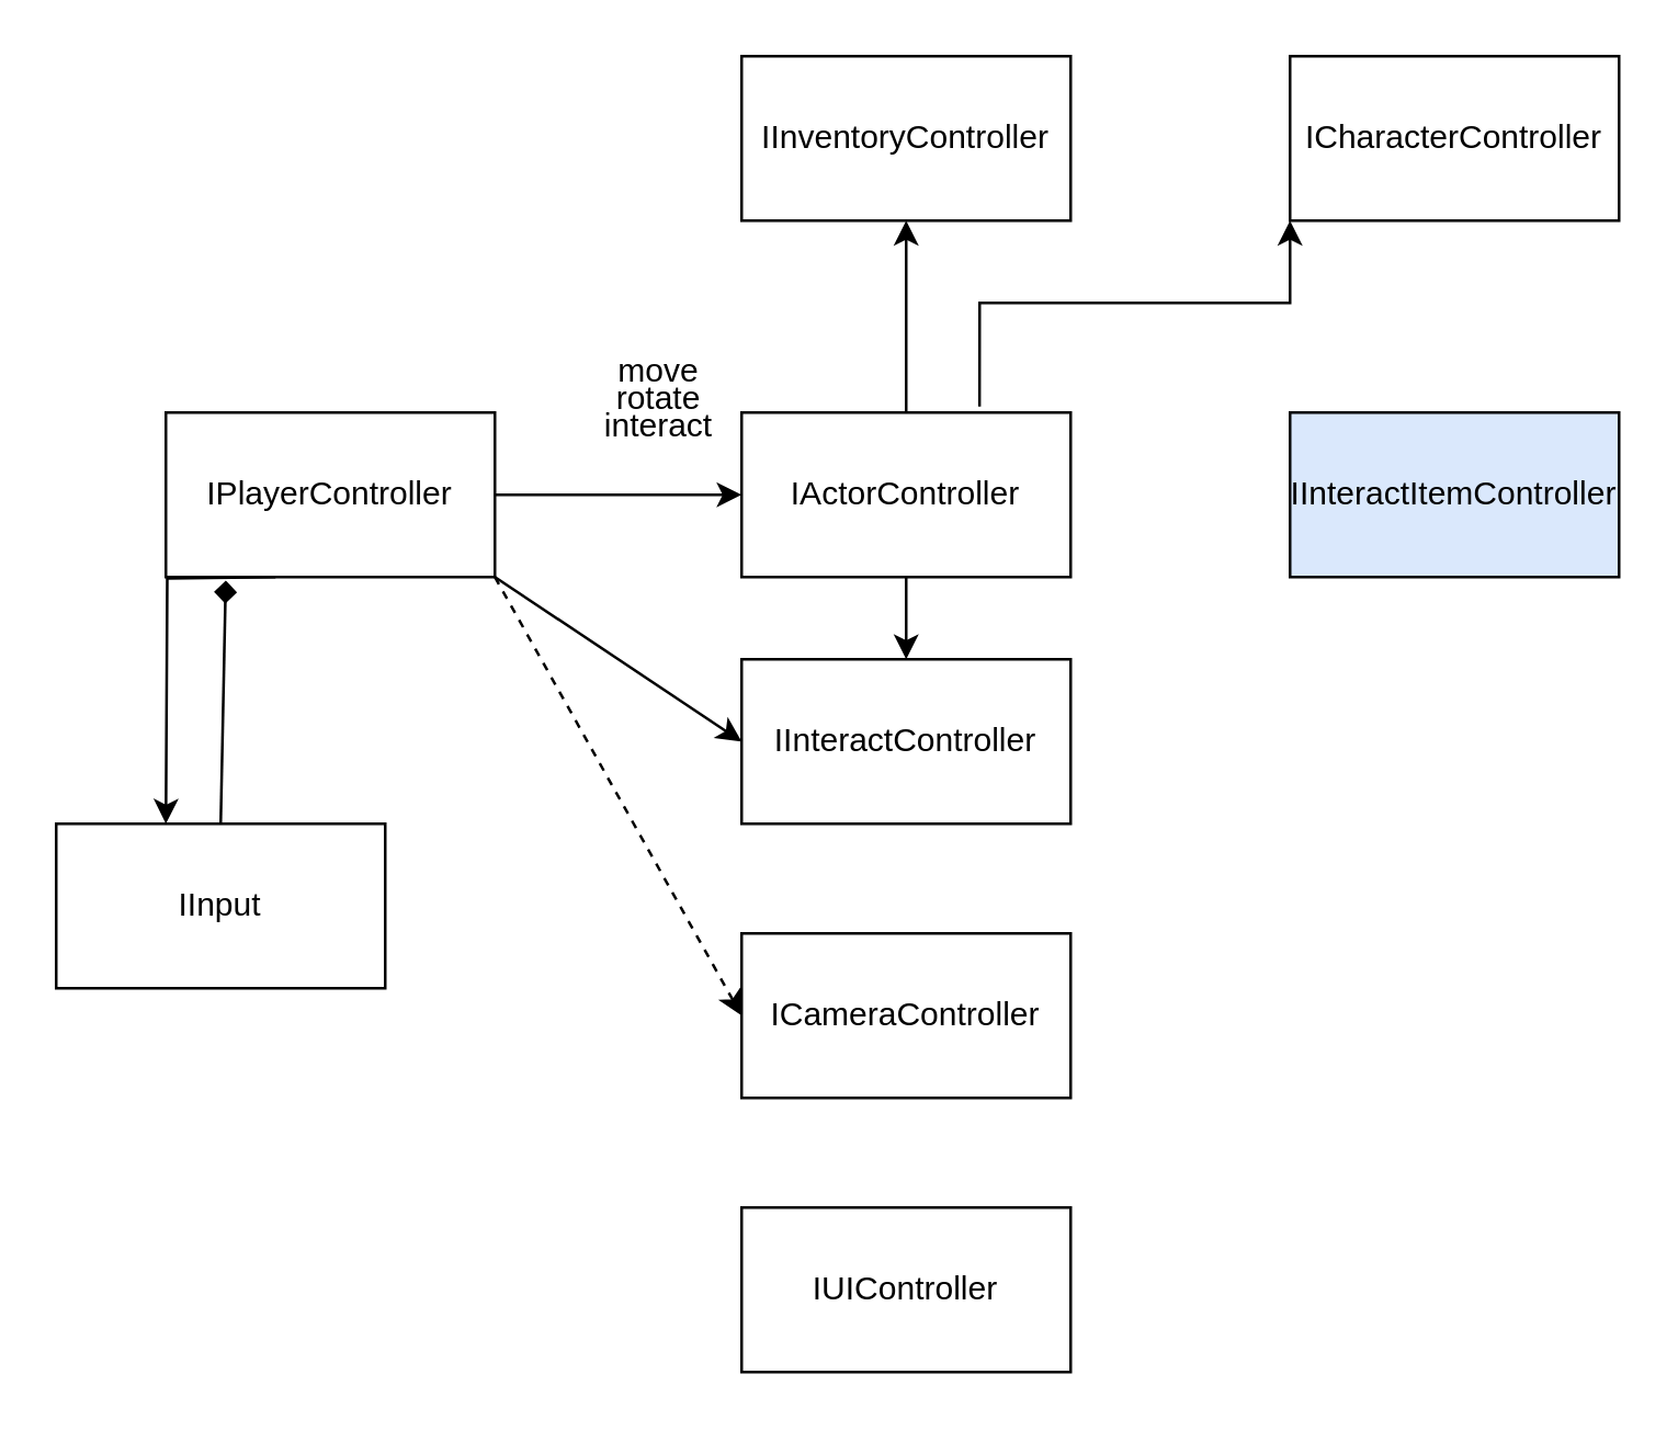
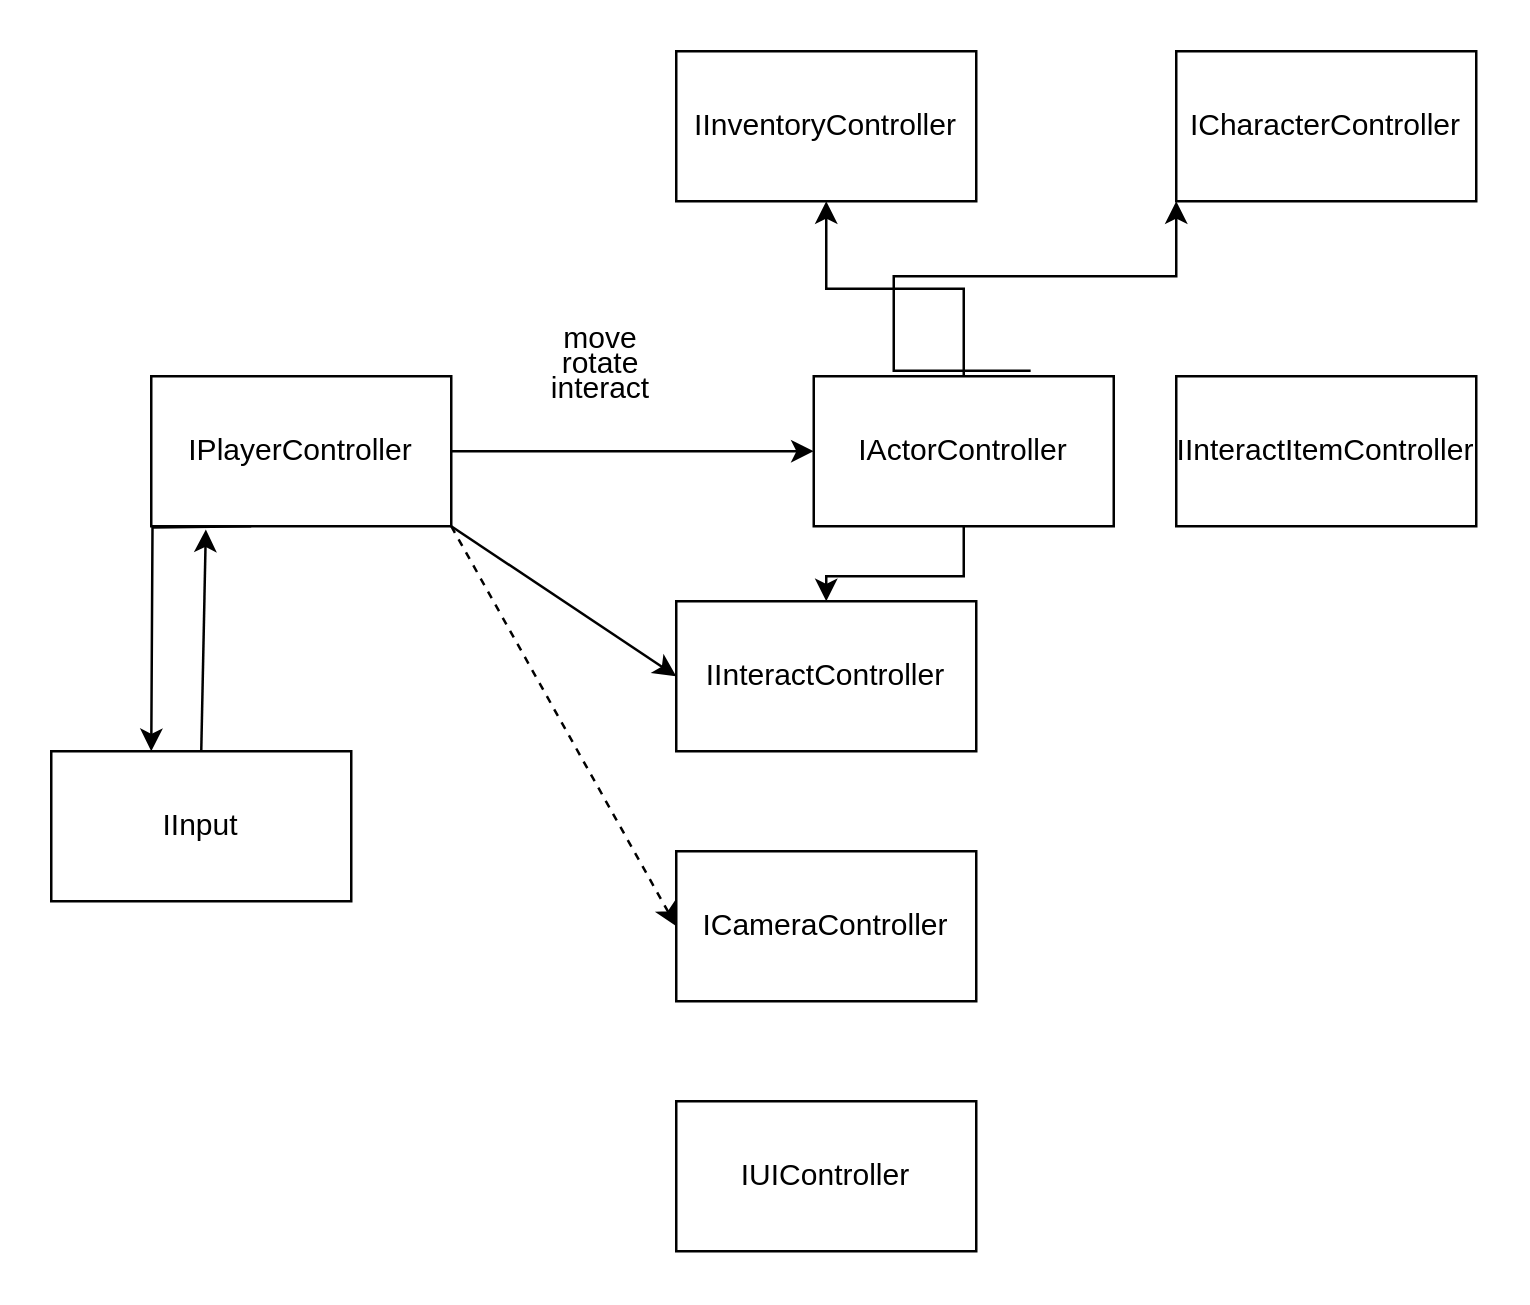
- <mxCell id="7" value="IActorController" style="rounded=0;whiteSpace=wrap;html=1;" vertex="1" parent="1"><mxGeometry x="270" y="150" width="120" height="60" as="geometry" /></mxCell>
+ <mxCell id="7" value="IActorController" style="rounded=0;whiteSpace=wrap;html=1;" vertex="1" parent="1"><mxGeometry x="325" y="150" width="120" height="60" as="geometry" /></mxCell>
- <mxCell id="10" value="IInteractItemController" style="rounded=0;whiteSpace=wrap;html=1;fillColor=#dae8fc;" vertex="1" parent="1"><mxGeometry x="470" y="150" width="120" height="60" as="geometry" /></mxCell>
+ <mxCell id="10" value="IInteractItemController" style="rounded=0;whiteSpace=wrap;html=1;" vertex="1" parent="1"><mxGeometry x="470" y="150" width="120" height="60" as="geometry" /></mxCell>
- <mxCell id="9" value="" style="endArrow=diamond;html=1;rounded=0;exitX=0.5;exitY=0;exitDx=0;exitDy=0;entryX=0.182;entryY=1.021;entryDx=0;entryDy=0;entryPerimeter=0;" edge="1" parent="1" source="4" target="3"><mxGeometry width="50" height="50" relative="1" as="geometry"><mxPoint x="230" y="180" as="sourcePoint" /><mxPoint x="170" y="230" as="targetPoint" /></mxGeometry></mxCell>
+ <mxCell id="9" value="" style="endArrow=classic;html=1;rounded=0;exitX=0.5;exitY=0;exitDx=0;exitDy=0;entryX=0.182;entryY=1.021;entryDx=0;entryDy=0;entryPerimeter=0;" edge="1" parent="1" source="4" target="3"><mxGeometry width="50" height="50" relative="1" as="geometry"><mxPoint x="230" y="180" as="sourcePoint" /><mxPoint x="170" y="230" as="targetPoint" /></mxGeometry></mxCell>
